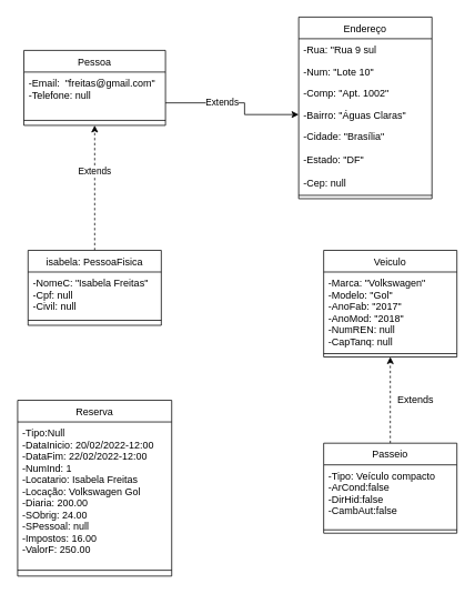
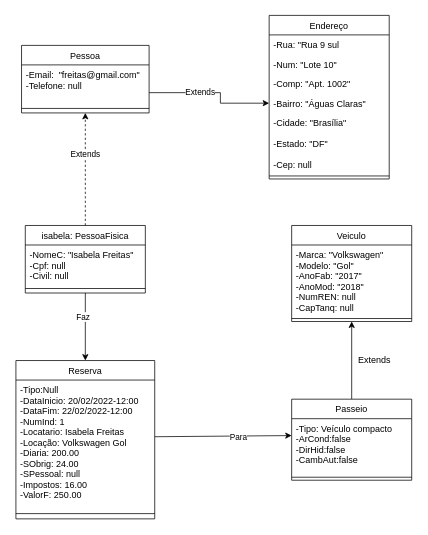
+ <mxCell id="27" value="" style="endArrow=classic;html=1;rounded=0;exitX=0.5;exitY=1;exitDx=0;exitDy=0;" parent="1" source="3" target="19" edge="1"><mxGeometry width="50" height="50" relative="1" as="geometry"><mxPoint x="258" y="470" as="sourcePoint" /><mxPoint x="308" y="420" as="targetPoint" /></mxGeometry></mxCell>
+ <mxCell id="28" value="Faz" style="edgeLabel;html=1;align=center;verticalAlign=middle;resizable=0;points=[];" parent="27" vertex="1" connectable="0"><mxGeometry x="-0.304" y="-4" relative="1" as="geometry"><mxPoint as="offset" /></mxGeometry></mxCell>
- <mxCell id="29" style="edgeStyle=orthogonalEdgeStyle;rounded=0;orthogonalLoop=1;jettySize=auto;html=1;entryX=0.5;entryY=1;entryDx=0;entryDy=0;dashed=1;" edge="1" parent="1" source="30" target="22"><mxGeometry relative="1" as="geometry" /></mxCell>
+ <mxCell id="29" style="edgeStyle=orthogonalEdgeStyle;rounded=0;orthogonalLoop=1;jettySize=auto;html=1;entryX=0.5;entryY=1;entryDx=0;entryDy=0;" edge="1" parent="1" source="30" target="22"><mxGeometry relative="1" as="geometry" /></mxCell>
+ <mxCell id="25" value="" style="endArrow=classic;html=1;rounded=0;exitX=1.001;exitY=0.434;exitDx=0;exitDy=0;exitPerimeter=0;entryX=0;entryY=0.304;entryDx=0;entryDy=0;entryPerimeter=0;" parent="1" source="20" target="31" edge="1"><mxGeometry width="50" height="50" relative="1" as="geometry"><mxPoint x="258" y="470" as="sourcePoint" /><mxPoint x="338" y="560" as="targetPoint" /></mxGeometry></mxCell>
+ <mxCell id="26" value="Para" style="edgeLabel;html=1;align=center;verticalAlign=middle;resizable=0;points=[];" parent="25" vertex="1" connectable="0"><mxGeometry x="0.213" y="-1" relative="1" as="geometry"><mxPoint as="offset" /></mxGeometry></mxCell>
